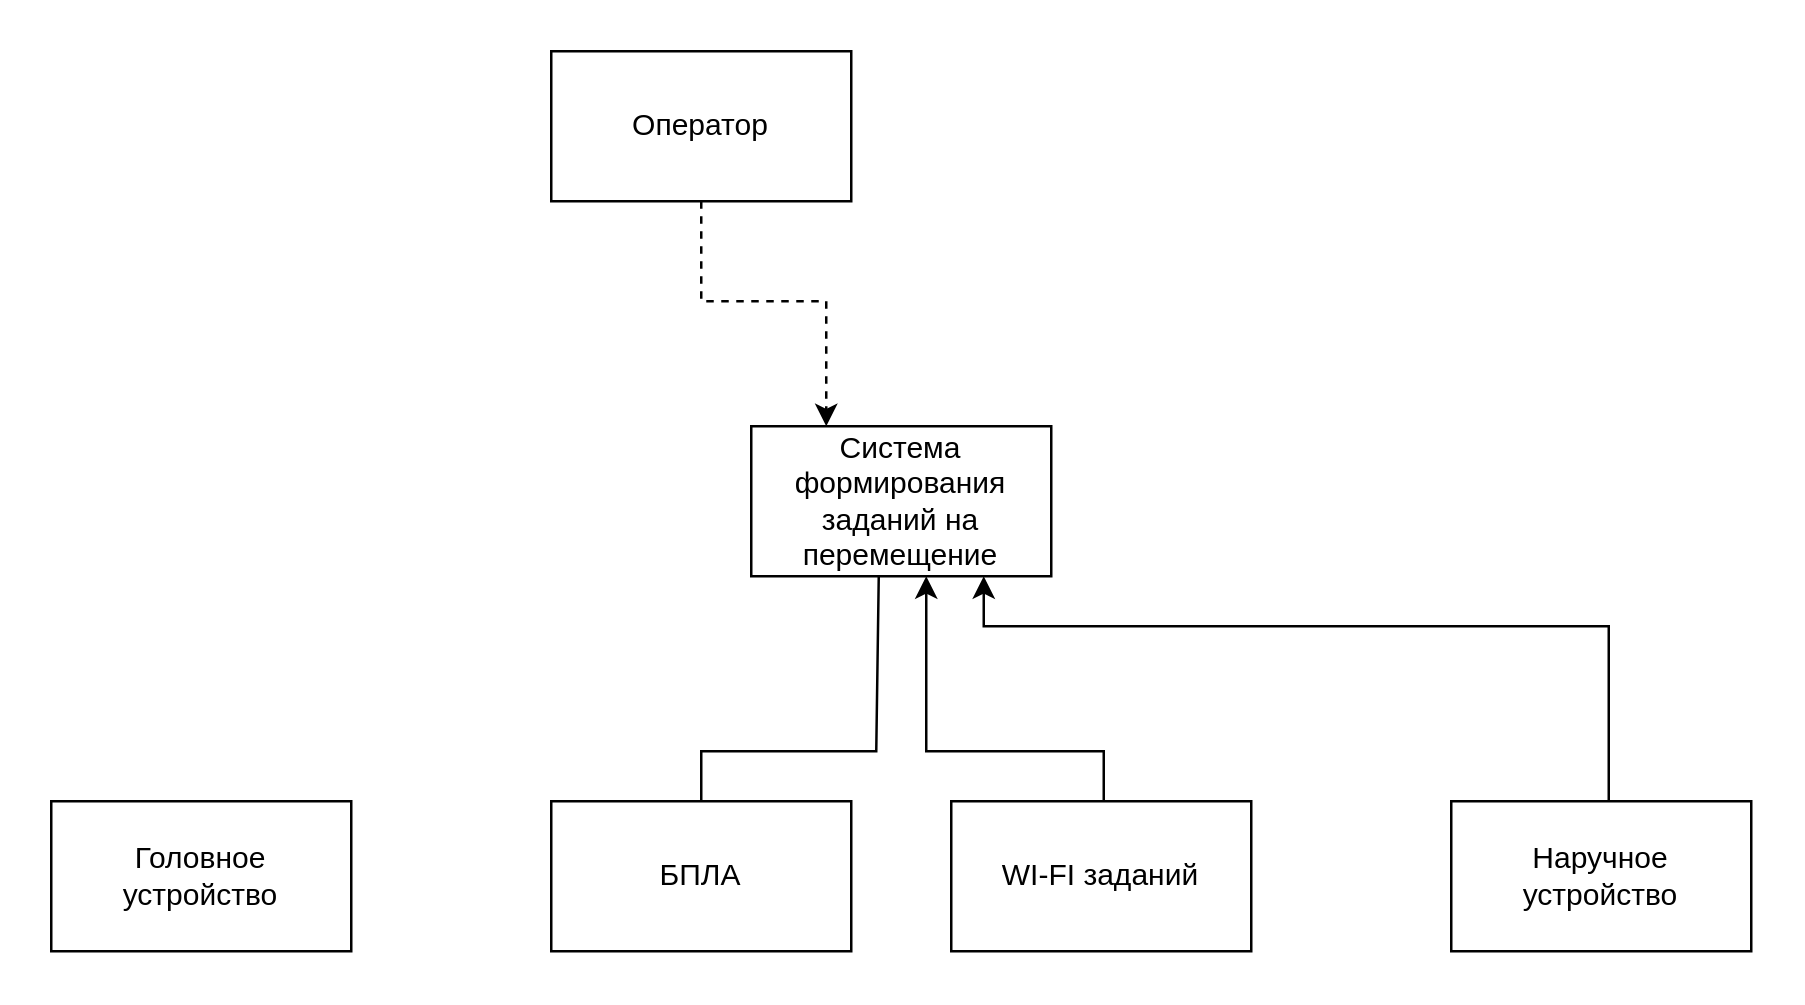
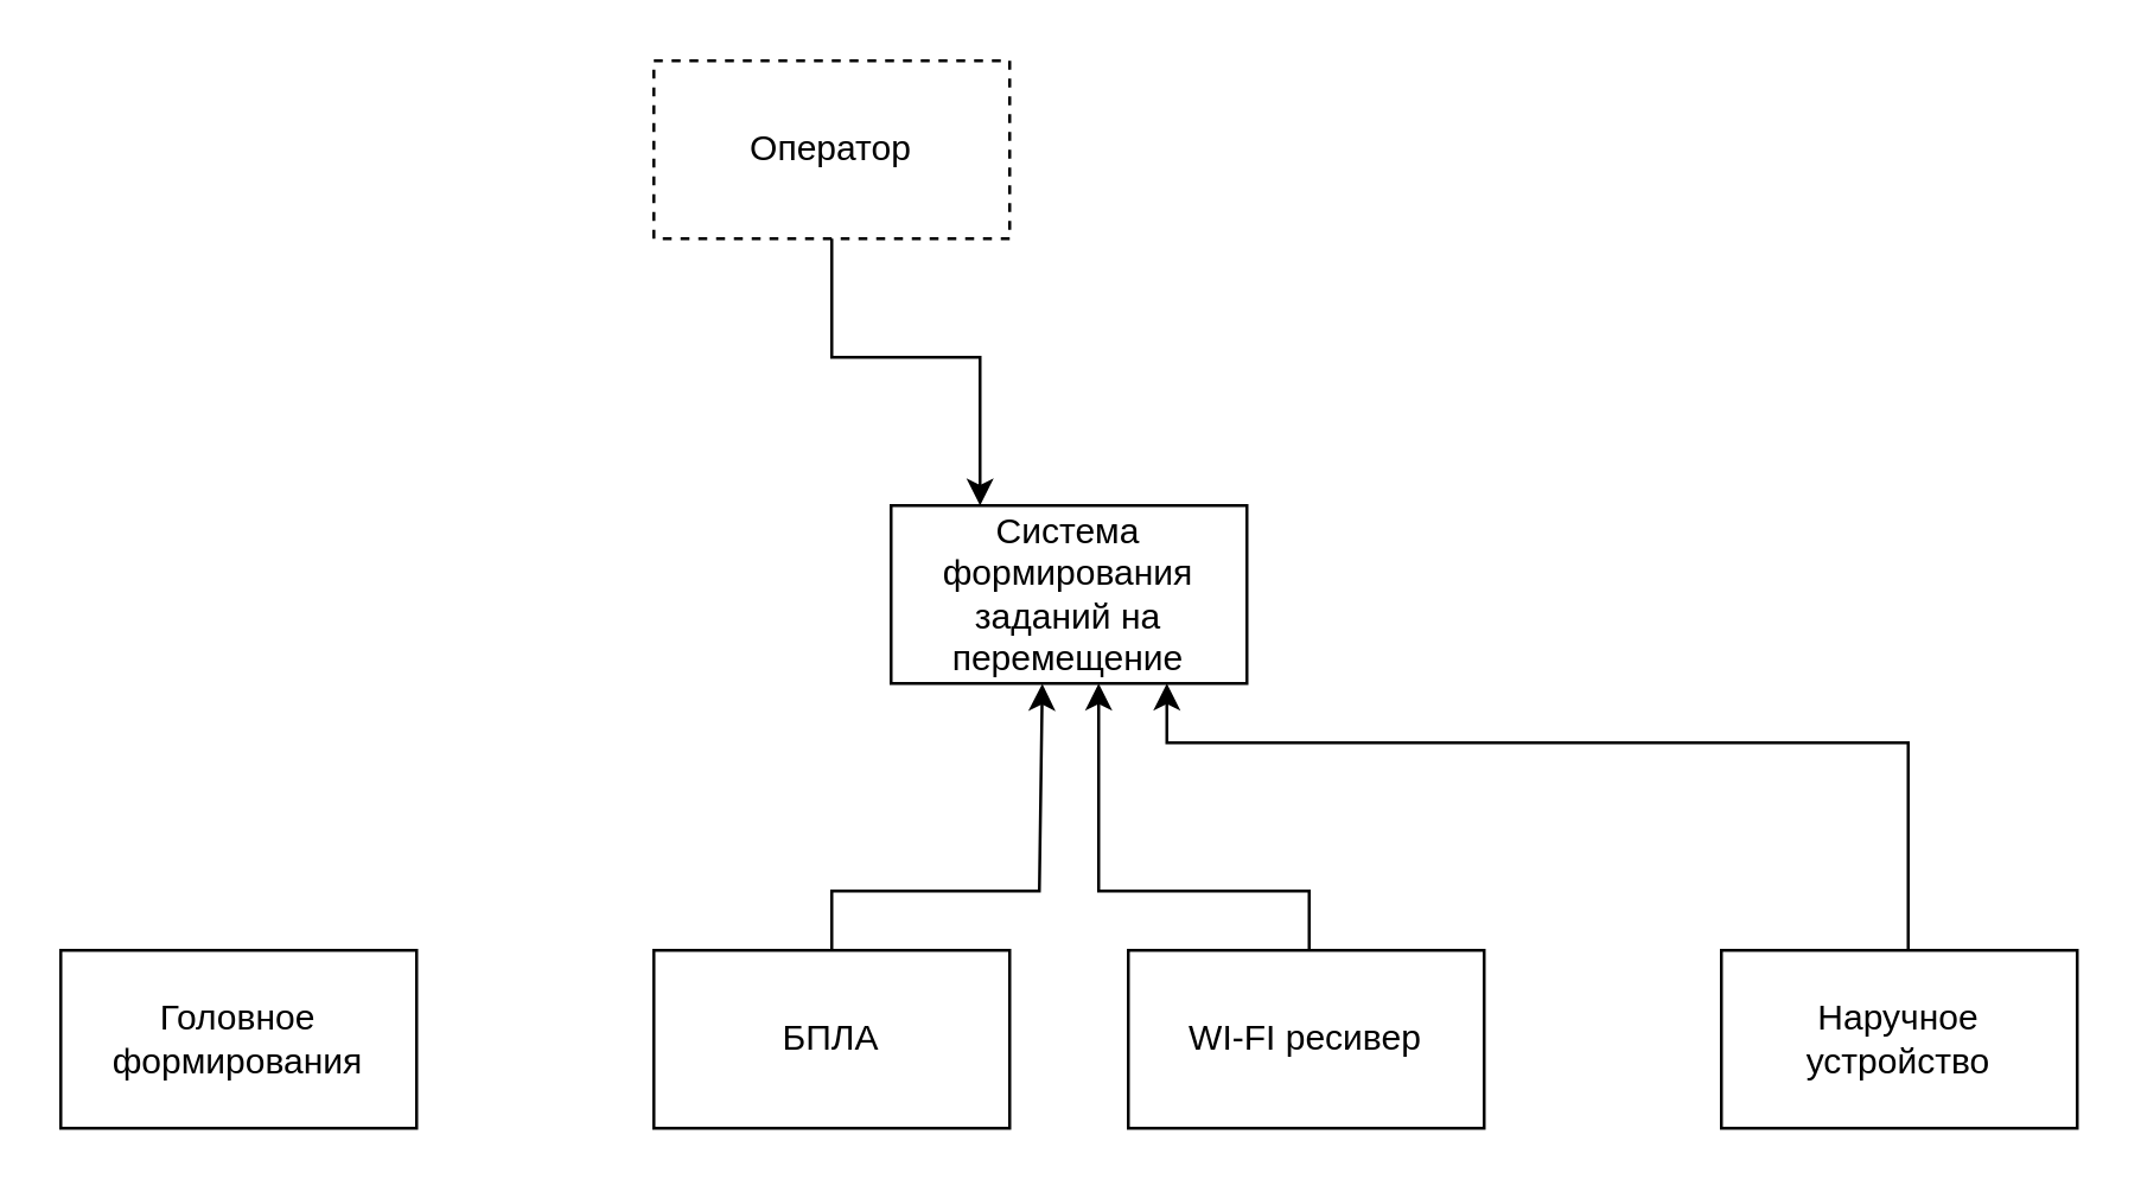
- <mxCell id="7" value="Оператор" style="rounded=0;whiteSpace=wrap;html=1;" vertex="1" parent="1"><mxGeometry x="220" y="20" width="120" height="60" as="geometry" /></mxCell>
+ <mxCell id="7" value="Оператор" style="rounded=0;whiteSpace=wrap;html=1;dashed=1;" vertex="1" parent="1"><mxGeometry x="220" y="20" width="120" height="60" as="geometry" /></mxCell>
- <mxCell id="8" value="" style="endArrow=classic;html=1;rounded=0;exitX=0.5;exitY=1;exitDx=0;exitDy=0;entryX=0.25;entryY=0;entryDx=0;entryDy=0;dashed=1;" edge="1" parent="1" source="7" target="2"><mxGeometry width="50" height="50" relative="1" as="geometry"><mxPoint x="50" y="90" as="sourcePoint" /><mxPoint x="100" y="40" as="targetPoint" /><Array as="points"><mxPoint x="280" y="120" /><mxPoint x="330" y="120" /></Array></mxGeometry></mxCell>
+ <mxCell id="8" value="" style="endArrow=classic;html=1;rounded=0;exitX=0.5;exitY=1;exitDx=0;exitDy=0;entryX=0.25;entryY=0;entryDx=0;entryDy=0;" edge="1" parent="1" source="7" target="2"><mxGeometry width="50" height="50" relative="1" as="geometry"><mxPoint x="50" y="90" as="sourcePoint" /><mxPoint x="100" y="40" as="targetPoint" /><Array as="points"><mxPoint x="280" y="120" /><mxPoint x="330" y="120" /></Array></mxGeometry></mxCell>
- <mxCell id="9" value="" style="endArrow=none;html=1;rounded=0;entryX=0.425;entryY=1.002;entryDx=0;entryDy=0;entryPerimeter=0;exitX=0.5;exitY=0;exitDx=0;exitDy=0;" edge="1" parent="1" source="5" target="2"><mxGeometry width="50" height="50" relative="1" as="geometry"><mxPoint x="370" y="310" as="sourcePoint" /><mxPoint x="420" y="260" as="targetPoint" /><Array as="points"><mxPoint x="280" y="300" /><mxPoint x="350" y="300" /></Array></mxGeometry></mxCell>
+ <mxCell id="9" value="" style="endArrow=classic;html=1;rounded=0;entryX=0.425;entryY=1.002;entryDx=0;entryDy=0;entryPerimeter=0;exitX=0.5;exitY=0;exitDx=0;exitDy=0;" edge="1" parent="1" source="5" target="2"><mxGeometry width="50" height="50" relative="1" as="geometry"><mxPoint x="370" y="310" as="sourcePoint" /><mxPoint x="420" y="260" as="targetPoint" /><Array as="points"><mxPoint x="280" y="300" /><mxPoint x="350" y="300" /></Array></mxGeometry></mxCell>
- <mxCell id="4" value="Головное &lt;br&gt;устройство" style="rounded=0;whiteSpace=wrap;html=1;" vertex="1" parent="1"><mxGeometry x="20" y="320" width="120" height="60" as="geometry" /></mxCell>
+ <mxCell id="4" value="Головное &lt;br&gt;формирования" style="rounded=0;whiteSpace=wrap;html=1;" vertex="1" parent="1"><mxGeometry x="20" y="320" width="120" height="60" as="geometry" /></mxCell>
- <mxCell id="6" value="WI-FI заданий" style="rounded=0;whiteSpace=wrap;html=1;" vertex="1" parent="1"><mxGeometry x="380" y="320" width="120" height="60" as="geometry" /></mxCell>
+ <mxCell id="6" value="WI-FI ресивер" style="rounded=0;whiteSpace=wrap;html=1;" vertex="1" parent="1"><mxGeometry x="380" y="320" width="120" height="60" as="geometry" /></mxCell>
